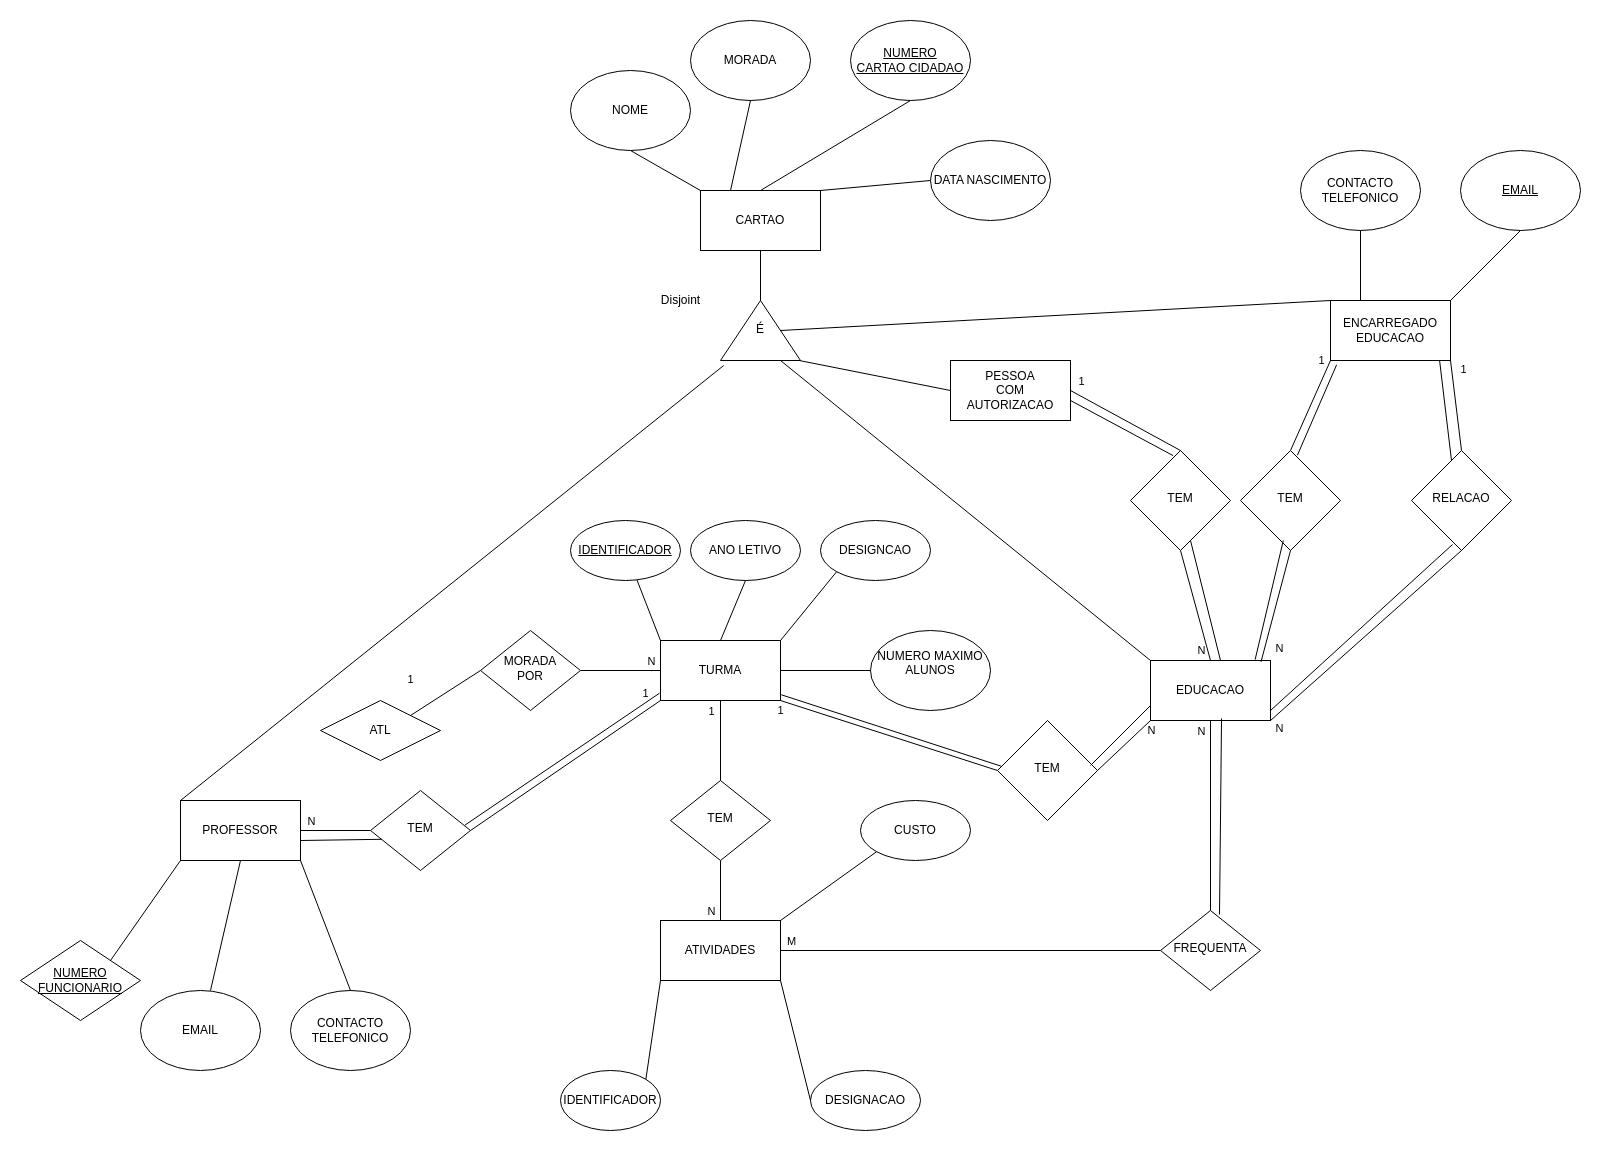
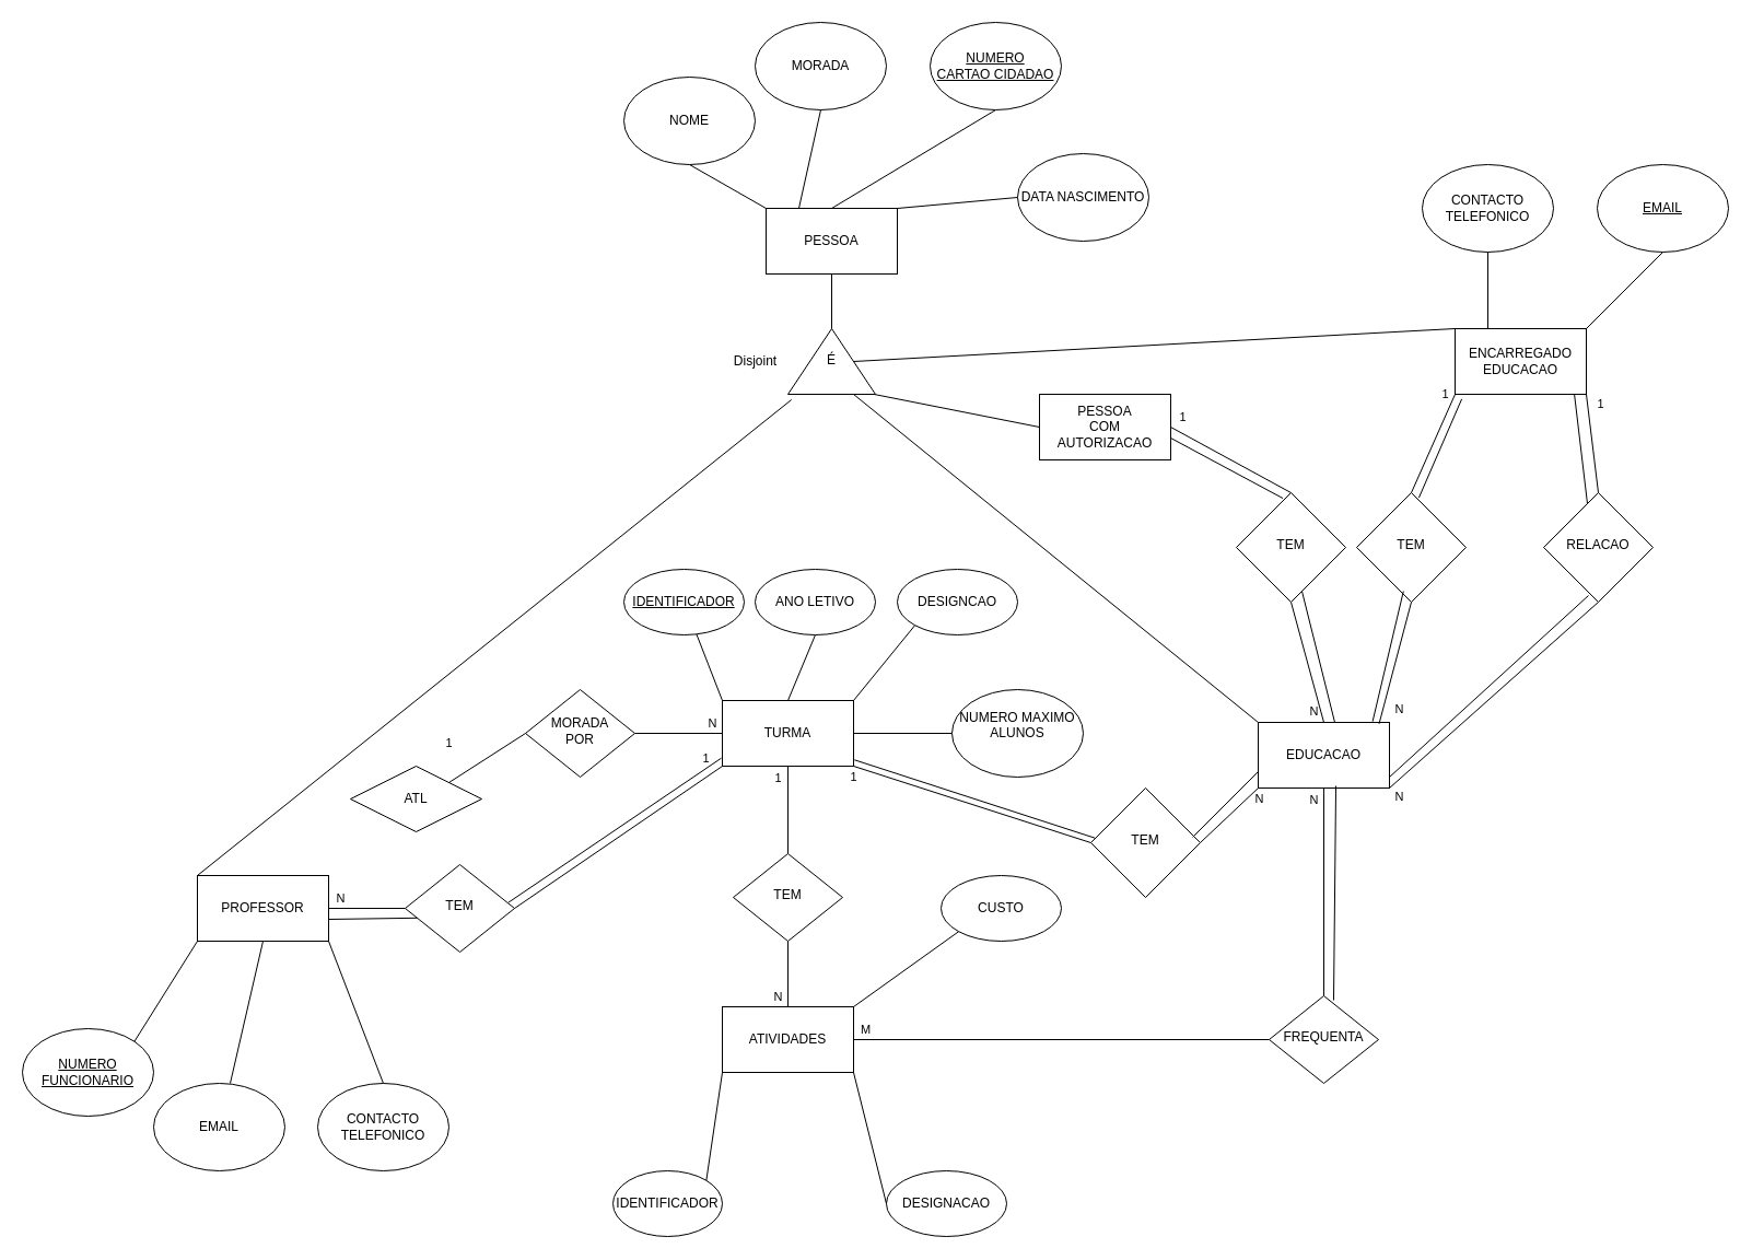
- <mxCell id="56" value="CARTAO" style="rounded=0;whiteSpace=wrap;html=1;" vertex="1" parent="1"><mxGeometry x="700" y="190" width="120" height="60" as="geometry" /></mxCell>
+ <mxCell id="56" value="PESSOA" style="rounded=0;whiteSpace=wrap;html=1;" vertex="1" parent="1"><mxGeometry x="700" y="190" width="120" height="60" as="geometry" /></mxCell>
- <mxCell id="61" value="Disjoint" style="text;html=1;align=center;verticalAlign=middle;resizable=0;points=[];autosize=1;strokeColor=none;fillColor=none;" vertex="1" parent="1"><mxGeometry x="650" y="285" width="60" height="30" as="geometry" /></mxCell>
+ <mxCell id="61" value="Disjoint" style="text;html=1;align=center;verticalAlign=middle;resizable=0;points=[];autosize=1;strokeColor=none;fillColor=none;" vertex="1" parent="1"><mxGeometry x="660" y="315" width="60" height="30" as="geometry" /></mxCell>
- <mxCell id="52" value="&lt;div&gt;&lt;u&gt;NUMERO&lt;/u&gt;&lt;/div&gt;&lt;div&gt;&lt;u&gt;FUNCIONARIO&lt;br&gt;&lt;/u&gt;&lt;/div&gt;" style="rhombus;whiteSpace=wrap;html=1;" vertex="1" parent="1"><mxGeometry x="20" y="940" width="120" height="80" as="geometry" /></mxCell>
+ <mxCell id="52" value="&lt;div&gt;&lt;u&gt;NUMERO&lt;/u&gt;&lt;/div&gt;&lt;div&gt;&lt;u&gt;FUNCIONARIO&lt;br&gt;&lt;/u&gt;&lt;/div&gt;" style="ellipse;whiteSpace=wrap;html=1;" vertex="1" parent="1"><mxGeometry x="20" y="940" width="120" height="80" as="geometry" /></mxCell>
